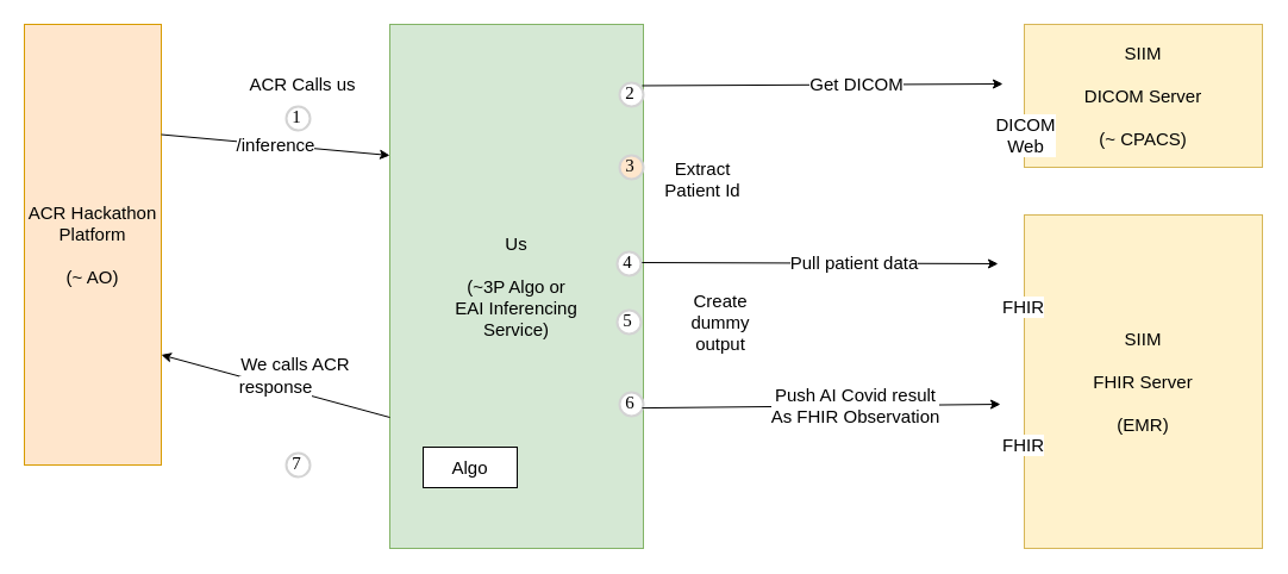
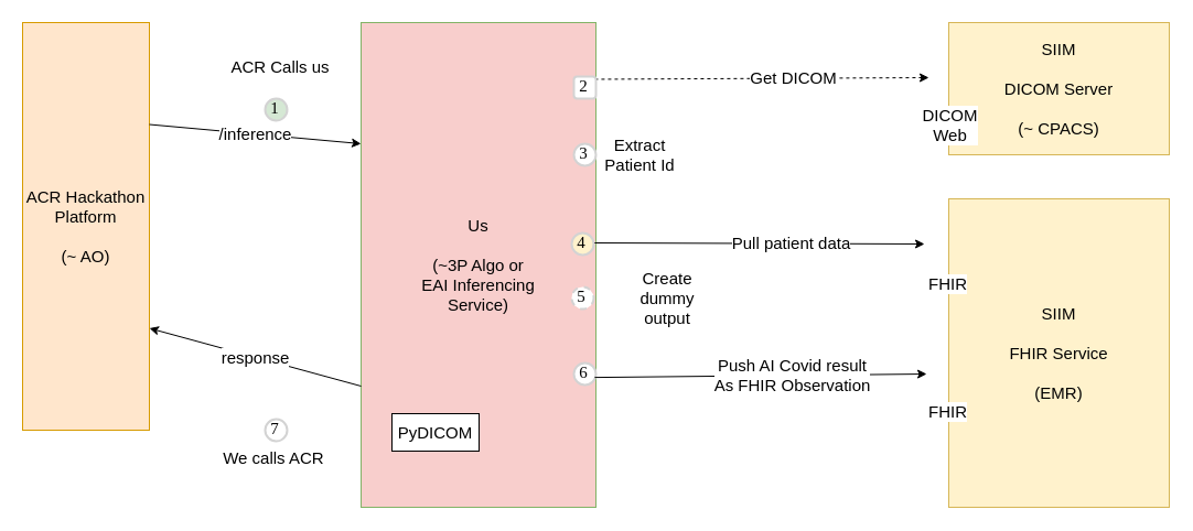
- <mxCell id="26" value="ACR Calls us" style="text;html=1;strokeColor=none;fillColor=none;align=center;verticalAlign=middle;whiteSpace=wrap;rounded=0;fontSize=15;" parent="1" vertex="1"><mxGeometry x="204" y="60" width="100" height="20" as="geometry" /></mxCell>
+ <mxCell id="26" value="ACR Calls us" style="text;html=1;strokeColor=none;fillColor=none;align=center;verticalAlign=middle;whiteSpace=wrap;rounded=0;fontSize=15;" parent="1" vertex="1"><mxGeometry x="204" y="50" width="100" height="20" as="geometry" /></mxCell>
- <mxCell id="8" value="" style="endArrow=classic;html=1;exitX=0.995;exitY=0.117;exitDx=0;exitDy=0;entryX=0;entryY=0.5;entryDx=0;entryDy=0;exitPerimeter=0;fontSize=15;" parent="1" source="5" target="13" edge="1"><mxGeometry width="50" height="50" relative="1" as="geometry"><mxPoint x="617" y="255" as="sourcePoint" /><mxPoint x="249" y="123" as="targetPoint" /><Array as="points" /></mxGeometry></mxCell>
+ <mxCell id="8" value="" style="endArrow=classic;html=1;exitX=0.995;exitY=0.117;exitDx=0;exitDy=0;entryX=0;entryY=0.5;entryDx=0;entryDy=0;exitPerimeter=0;fontSize=15;dashed=1;" parent="1" source="5" target="13" edge="1"><mxGeometry width="50" height="50" relative="1" as="geometry"><mxPoint x="617" y="255" as="sourcePoint" /><mxPoint x="249" y="123" as="targetPoint" /><Array as="points" /></mxGeometry></mxCell>
- <mxCell id="15" value="2" style="ellipse;whiteSpace=wrap;html=1;aspect=fixed;strokeWidth=2;fontFamily=Tahoma;spacingBottom=4;spacingRight=2;strokeColor=#d3d3d3;fontSize=15;" parent="1" vertex="1"><mxGeometry x="520" y="69" width="20" height="20" as="geometry" /></mxCell>
+ <mxCell id="15" value="2" style="whiteSpace=wrap;html=1;aspect=fixed;strokeWidth=2;fontFamily=Tahoma;spacingBottom=4;spacingRight=2;strokeColor=#d3d3d3;fontSize=15;rounded=1;" parent="1" vertex="1"><mxGeometry x="520" y="69" width="20" height="20" as="geometry" /></mxCell>
- <mxCell id="14" value="1" style="ellipse;whiteSpace=wrap;html=1;aspect=fixed;strokeWidth=2;fontFamily=Tahoma;spacingBottom=4;spacingRight=2;strokeColor=#d3d3d3;fontSize=15;" parent="1" vertex="1"><mxGeometry x="240" y="89" width="20" height="20" as="geometry" /></mxCell>
+ <mxCell id="14" value="1" style="ellipse;whiteSpace=wrap;html=1;aspect=fixed;strokeWidth=2;fontFamily=Tahoma;spacingBottom=4;spacingRight=2;strokeColor=#d3d3d3;fontSize=15;fillColor=#d5e8d4;" parent="1" vertex="1"><mxGeometry x="240" y="89" width="20" height="20" as="geometry" /></mxCell>
- <mxCell id="23" value="3" style="ellipse;whiteSpace=wrap;html=1;aspect=fixed;strokeWidth=2;fontFamily=Tahoma;spacingBottom=4;spacingRight=2;strokeColor=#d3d3d3;fontSize=15;fillColor=#ffe6cc;" parent="1" vertex="1"><mxGeometry x="520" y="130" width="20" height="20" as="geometry" /></mxCell>
+ <mxCell id="23" value="3" style="ellipse;whiteSpace=wrap;html=1;aspect=fixed;strokeWidth=2;fontFamily=Tahoma;spacingBottom=4;spacingRight=2;strokeColor=#d3d3d3;fontSize=15;" parent="1" vertex="1"><mxGeometry x="520" y="130" width="20" height="20" as="geometry" /></mxCell>
- <mxCell id="24" value="Extract&lt;br style=&quot;font-size: 15px;&quot;&gt;Patient Id" style="text;html=1;strokeColor=none;fillColor=none;align=center;verticalAlign=middle;whiteSpace=wrap;rounded=0;fontSize=15;" parent="1" vertex="1"><mxGeometry x="550" y="140" width="80" height="20" as="geometry" /></mxCell>
+ <mxCell id="24" value="Extract&lt;br style=&quot;font-size: 15px;&quot;&gt;Patient Id" style="text;html=1;strokeColor=none;fillColor=none;align=center;verticalAlign=middle;whiteSpace=wrap;rounded=0;fontSize=15;" parent="1" vertex="1"><mxGeometry x="540" y="130" width="80" height="20" as="geometry" /></mxCell>
- <mxCell id="16" value="4" style="ellipse;whiteSpace=wrap;html=1;aspect=fixed;strokeWidth=2;fontFamily=Tahoma;spacingBottom=4;spacingRight=2;strokeColor=#d3d3d3;fontSize=15;" parent="1" vertex="1"><mxGeometry x="518" y="211" width="20" height="20" as="geometry" /></mxCell>
+ <mxCell id="16" value="4" style="ellipse;whiteSpace=wrap;html=1;aspect=fixed;strokeWidth=2;fontFamily=Tahoma;spacingBottom=4;spacingRight=2;strokeColor=#d3d3d3;fontSize=15;fillColor=#fff2cc;" parent="1" vertex="1"><mxGeometry x="518" y="211" width="20" height="20" as="geometry" /></mxCell>
- <mxCell id="5" value="Us&lt;br style=&quot;font-size: 15px&quot;&gt;&lt;br style=&quot;font-size: 15px&quot;&gt;(~3P Algo or &lt;br&gt;EAI Inferencing &lt;br&gt;Service)" style="rounded=0;whiteSpace=wrap;html=1;fillColor=#d5e8d4;strokeColor=#82b366;fontSize=15;" parent="1" vertex="1"><mxGeometry x="327" y="20" width="213" height="440" as="geometry" /></mxCell>
+ <mxCell id="5" value="Us&lt;br style=&quot;font-size: 15px&quot;&gt;&lt;br style=&quot;font-size: 15px&quot;&gt;(~3P Algo or &lt;br&gt;EAI Inferencing &lt;br&gt;Service)" style="rounded=0;whiteSpace=wrap;html=1;fillColor=#f8cecc;strokeColor=#82b366;fontSize=15;" parent="1" vertex="1"><mxGeometry x="327" y="20" width="213" height="440" as="geometry" /></mxCell>
- <mxCell id="21" value="5" style="ellipse;whiteSpace=wrap;html=1;aspect=fixed;strokeWidth=2;fontFamily=Tahoma;spacingBottom=4;spacingRight=2;strokeColor=#d3d3d3;fontSize=15;" parent="1" vertex="1"><mxGeometry x="518" y="260" width="20" height="20" as="geometry" /></mxCell>
+ <mxCell id="21" value="5" style="ellipse;whiteSpace=wrap;html=1;aspect=fixed;strokeWidth=2;fontFamily=Tahoma;spacingBottom=4;spacingRight=2;strokeColor=#d3d3d3;fontSize=15;dashed=1;" parent="1" vertex="1"><mxGeometry x="518" y="260" width="20" height="20" as="geometry" /></mxCell>
- <mxCell id="27" value="We calls ACR&amp;nbsp;" style="text;html=1;strokeColor=none;fillColor=none;align=center;verticalAlign=middle;whiteSpace=wrap;rounded=0;fontSize=15;" parent="1" vertex="1"><mxGeometry x="200" y="295" width="100" height="20" as="geometry" /></mxCell>
+ <mxCell id="27" value="We calls ACR&amp;nbsp;" style="text;html=1;strokeColor=none;fillColor=none;align=center;verticalAlign=middle;whiteSpace=wrap;rounded=0;fontSize=15;" parent="1" vertex="1"><mxGeometry x="200" y="405" width="100" height="20" as="geometry" /></mxCell>
- <mxCell id="2" value="SIIM&lt;br style=&quot;font-size: 15px&quot;&gt;&lt;br&gt;FHIR Server&lt;br&gt;&lt;br&gt;(EMR)" style="rounded=0;whiteSpace=wrap;html=1;fillColor=#fff2cc;strokeColor=#d6b656;fontSize=15;" parent="1" vertex="1"><mxGeometry x="860" y="180" width="200" height="280" as="geometry" /></mxCell>
+ <mxCell id="2" value="SIIM&lt;br style=&quot;font-size: 15px&quot;&gt;&lt;br&gt;FHIR Service&lt;br&gt;&lt;br&gt;(EMR)" style="rounded=0;whiteSpace=wrap;html=1;fillColor=#fff2cc;strokeColor=#d6b656;fontSize=15;" parent="1" vertex="1"><mxGeometry x="860" y="180" width="200" height="280" as="geometry" /></mxCell>
- <mxCell id="28" value="Algo" style="rounded=0;whiteSpace=wrap;html=1;fontSize=15;" parent="1" vertex="1"><mxGeometry x="355" y="375" width="79" height="34" as="geometry" /></mxCell>
+ <mxCell id="28" value="PyDICOM" style="rounded=0;whiteSpace=wrap;html=1;fontSize=15;" parent="1" vertex="1"><mxGeometry x="355" y="375" width="79" height="34" as="geometry" /></mxCell>
